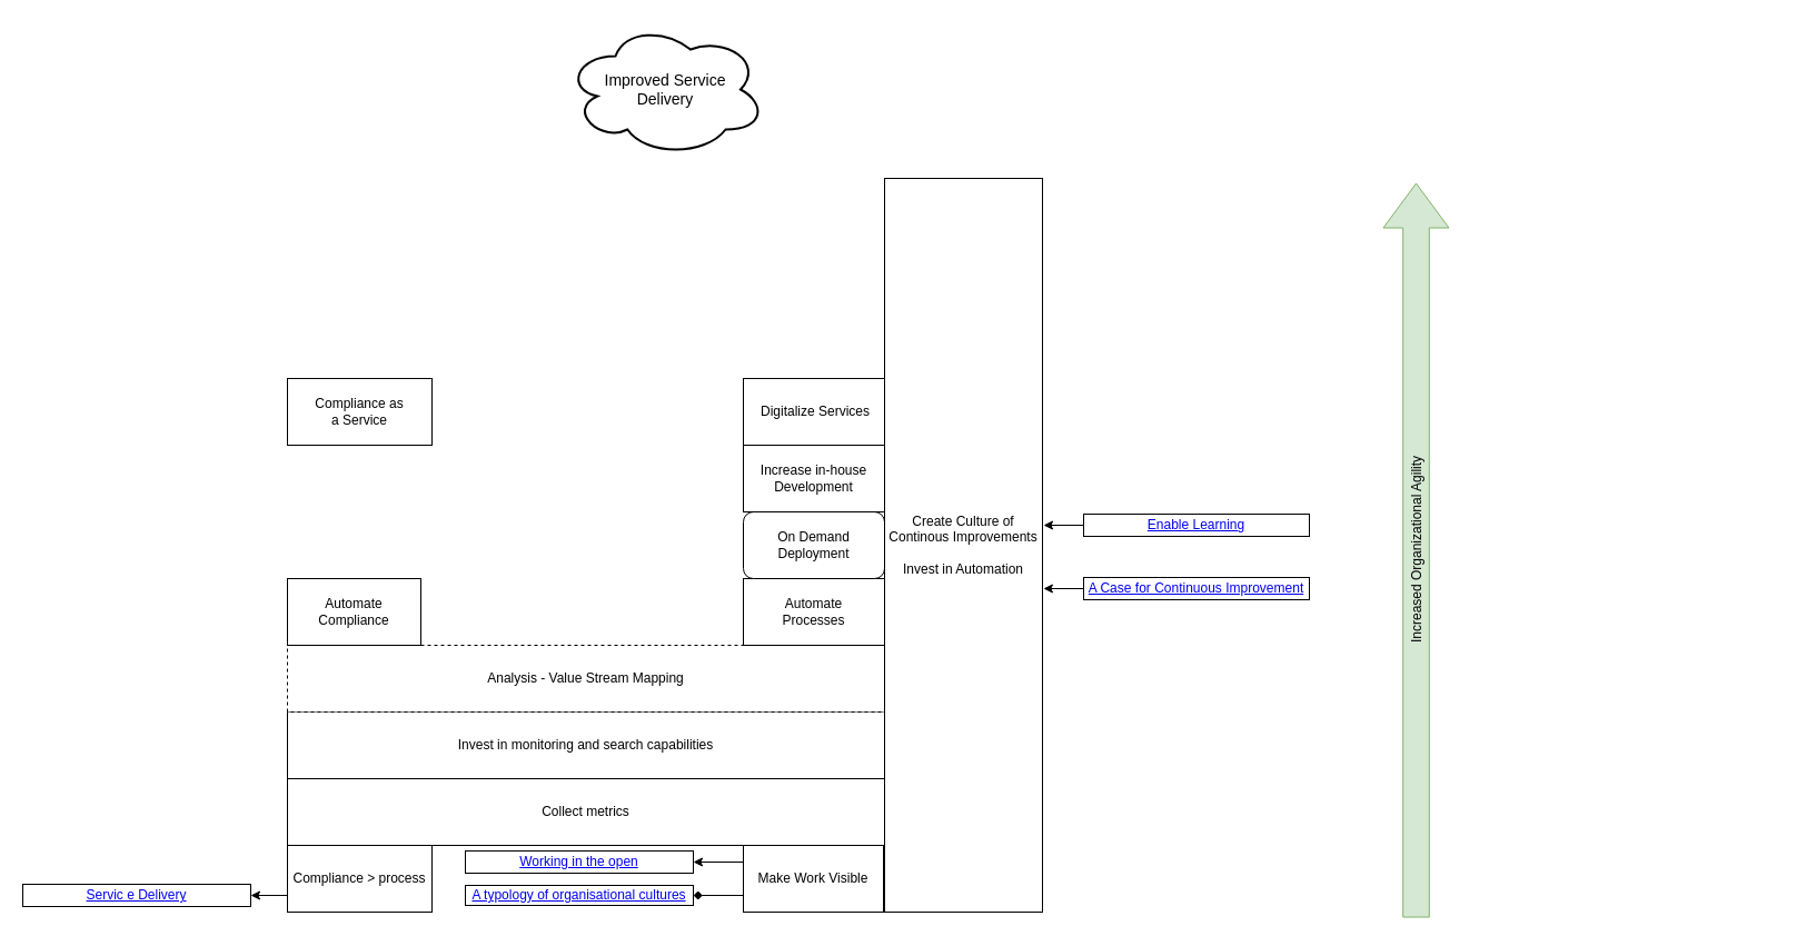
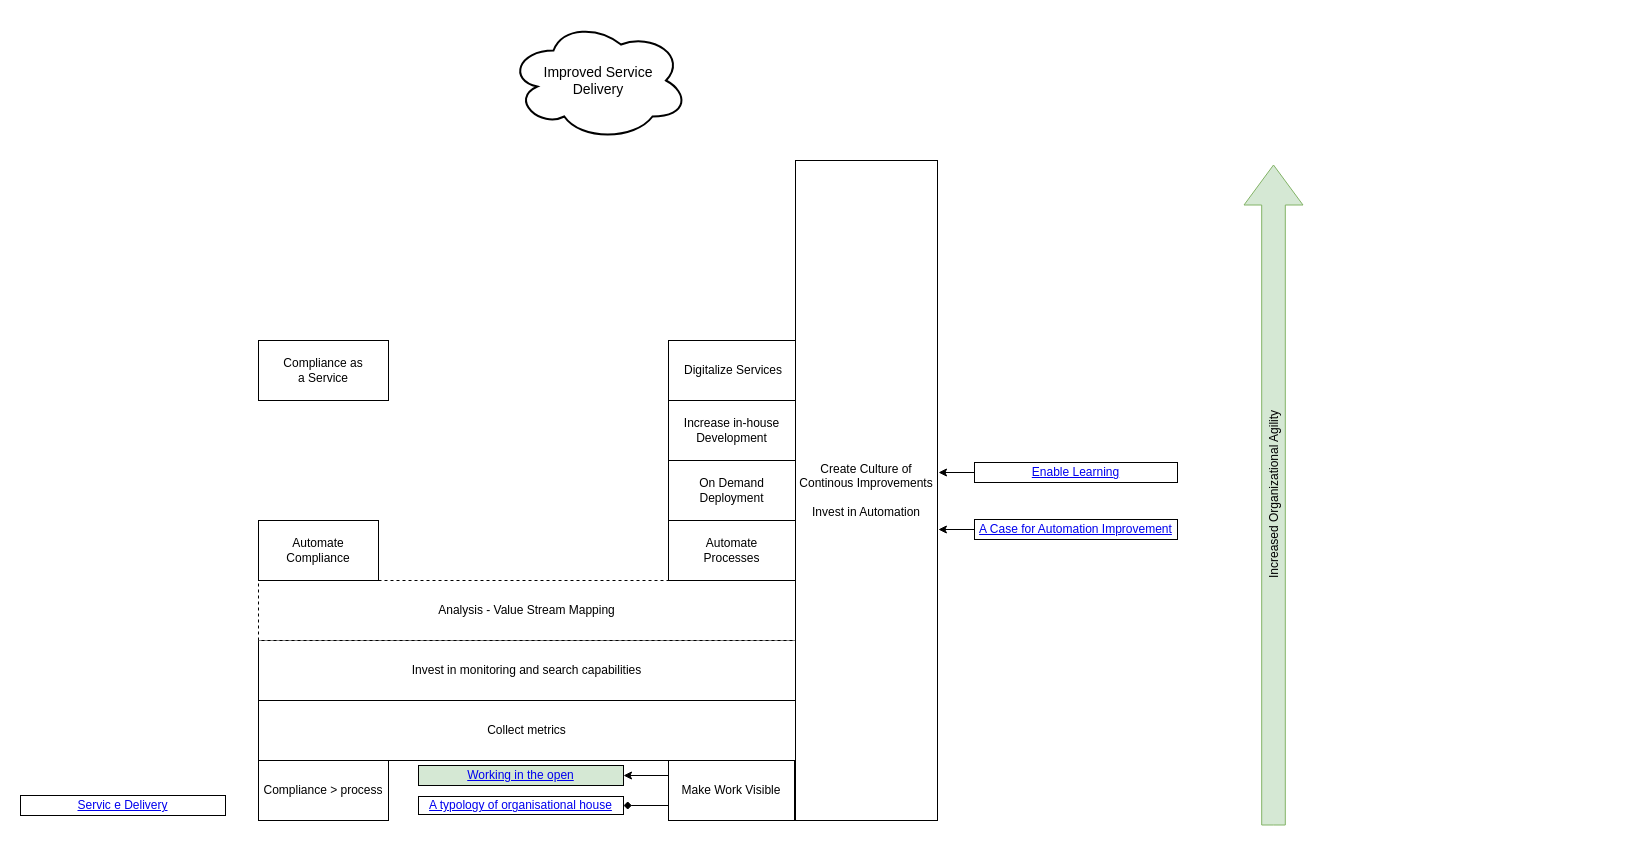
- <mxCell id="10" value="On Demand Deployment" style="whiteSpace=wrap;html=1;rounded=1;" vertex="1" parent="1"><mxGeometry x="668" y="460" width="127" height="60" as="geometry" /></mxCell>
+ <mxCell id="10" value="On Demand Deployment" style="rounded=0;whiteSpace=wrap;html=1;" vertex="1" parent="1"><mxGeometry x="668" y="460" width="127" height="60" as="geometry" /></mxCell>
- <mxCell id="17" value="&lt;a href=&quot;https://sara-sabr.github.io/ITStrategy/2019/10/15/case-continuous-improvement.html&quot;&gt;A Case for Continuous Improvement&lt;/a&gt;" style="rounded=0;whiteSpace=wrap;html=1;" vertex="1" parent="1"><mxGeometry x="974" y="519" width="203" height="20" as="geometry" /></mxCell>
+ <mxCell id="17" value="&lt;a href=&quot;https://sara-sabr.github.io/ITStrategy/2019/10/15/case-continuous-improvement.html&quot;&gt;A Case for Automation Improvement&lt;/a&gt;" style="rounded=0;whiteSpace=wrap;html=1;" vertex="1" parent="1"><mxGeometry x="974" y="519" width="203" height="20" as="geometry" /></mxCell>
- <mxCell id="13" value="&lt;a href=&quot;https://sara-sabr.github.io/ITStrategy/how-to-contribute.html&quot;&gt;Working in the open&lt;/a&gt;" style="rounded=0;whiteSpace=wrap;html=1;" vertex="1" parent="1"><mxGeometry x="418" y="765" width="205" height="20" as="geometry" /></mxCell>
+ <mxCell id="13" value="&lt;a href=&quot;https://sara-sabr.github.io/ITStrategy/how-to-contribute.html&quot;&gt;Working in the open&lt;/a&gt;" style="rounded=0;whiteSpace=wrap;html=1;fillColor=#d5e8d4;" vertex="1" parent="1"><mxGeometry x="418" y="765" width="205" height="20" as="geometry" /></mxCell>
- <mxCell id="19" style="edgeStyle=orthogonalEdgeStyle;rounded=0;orthogonalLoop=1;jettySize=auto;html=1;exitX=0;exitY=0.75;exitDx=0;exitDy=0;entryX=1;entryY=0.5;entryDx=0;entryDy=0;" edge="1" parent="1" source="20" target="21"><mxGeometry relative="1" as="geometry" /></mxCell>
- <mxCell id="12" value="&lt;a href=&quot;https://qualitysafety.bmj.com/content/qhc/13/suppl_2/ii22.full.pdf&quot;&gt;A typology of organisational cultures&lt;/a&gt;" style="rounded=0;whiteSpace=wrap;html=1;" vertex="1" parent="1"><mxGeometry x="418" y="796" width="205" height="18" as="geometry" /></mxCell>
+ <mxCell id="12" value="&lt;a href=&quot;https://qualitysafety.bmj.com/content/qhc/13/suppl_2/ii22.full.pdf&quot;&gt;A typology of organisational house&lt;/a&gt;" style="rounded=0;whiteSpace=wrap;html=1;" vertex="1" parent="1"><mxGeometry x="418" y="796" width="205" height="18" as="geometry" /></mxCell>
